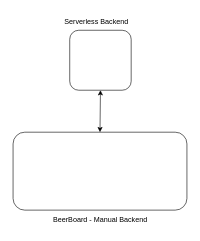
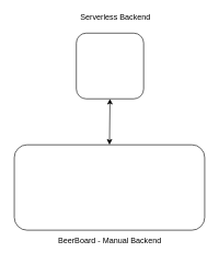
- <mxCell id="5" value="Serverless Backend" style="text;strokeColor=none;fillColor=none;align=left;verticalAlign=middle;spacingLeft=4;spacingRight=4;overflow=hidden;points=[[0,0.5],[1,0.5]];portConstraint=eastwest;rotatable=0;" vertex="1" parent="1"><mxGeometry x="100.99" y="20" width="130" height="30" as="geometry" /></mxCell>
+ <mxCell id="5" value="Serverless Backend" style="text;strokeColor=none;fillColor=none;align=left;verticalAlign=middle;spacingLeft=4;spacingRight=4;overflow=hidden;points=[[0,0.5],[1,0.5]];portConstraint=eastwest;rotatable=0;" vertex="1" parent="1"><mxGeometry x="115.99" y="10" width="130" height="30" as="geometry" /></mxCell>
